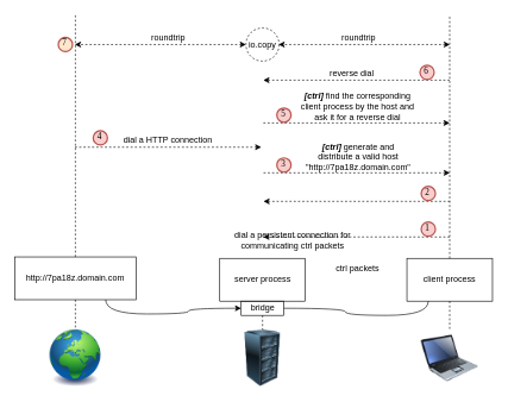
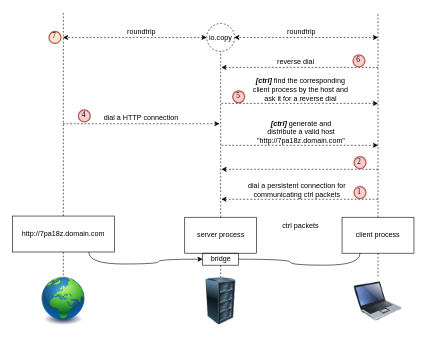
+ <mxCell id="31" value="" style="edgeStyle=orthogonalEdgeStyle;rounded=0;orthogonalLoop=1;jettySize=auto;html=1;exitX=0.5;exitY=0;exitDx=0;exitDy=0;startArrow=none;startFill=0;endArrow=none;endFill=0;dashed=1;" parent="1" source="5" target="39" edge="1"><mxGeometry relative="1" as="geometry"><mxPoint x="368" y="32" as="targetPoint" /><mxPoint x="367.5" y="362" as="sourcePoint" /></mxGeometry></mxCell>
- <mxCell id="34" value="3" style="ellipse;whiteSpace=wrap;html=1;aspect=fixed;strokeWidth=2;fontFamily=Tahoma;spacingBottom=4;spacingRight=2;strokeColor=#b85450;fillColor=#f8cecc;" parent="1" vertex="1"><mxGeometry x="387.5" y="221" width="20" height="20" as="geometry" /></mxCell>
- <mxCell id="14" value="dial a persistent connection for communicating ctrl packets" style="text;html=1;strokeColor=none;fillColor=none;align=center;verticalAlign=middle;whiteSpace=wrap;rounded=0;" parent="1" vertex="1"><mxGeometry x="315.75" y="326" width="187.5" height="20" as="geometry" /></mxCell>
+ <mxCell id="14" value="dial a persistent connection for communicating ctrl packets" style="text;html=1;strokeColor=none;fillColor=none;align=center;verticalAlign=middle;whiteSpace=wrap;rounded=0;" parent="1" vertex="1"><mxGeometry x="400.75" y="306" width="187.5" height="20" as="geometry" /></mxCell>
